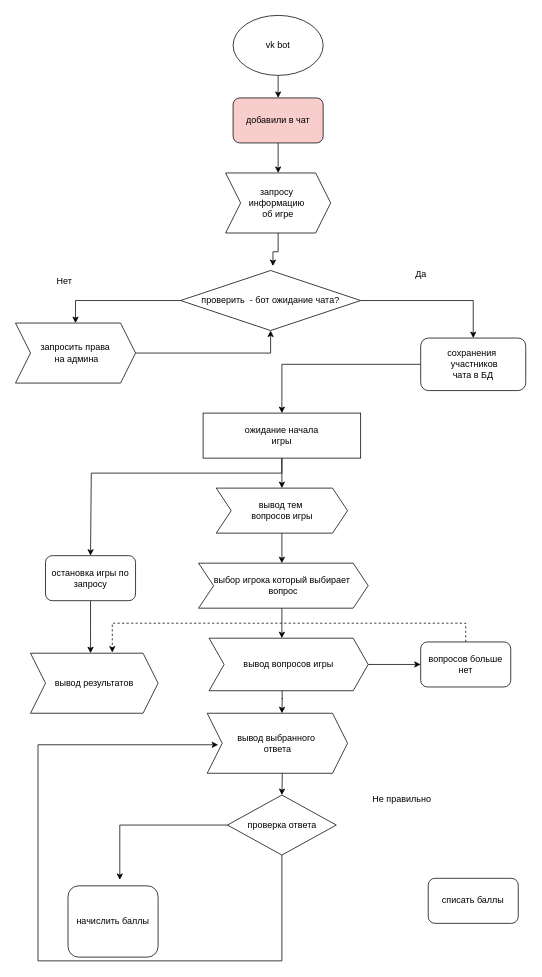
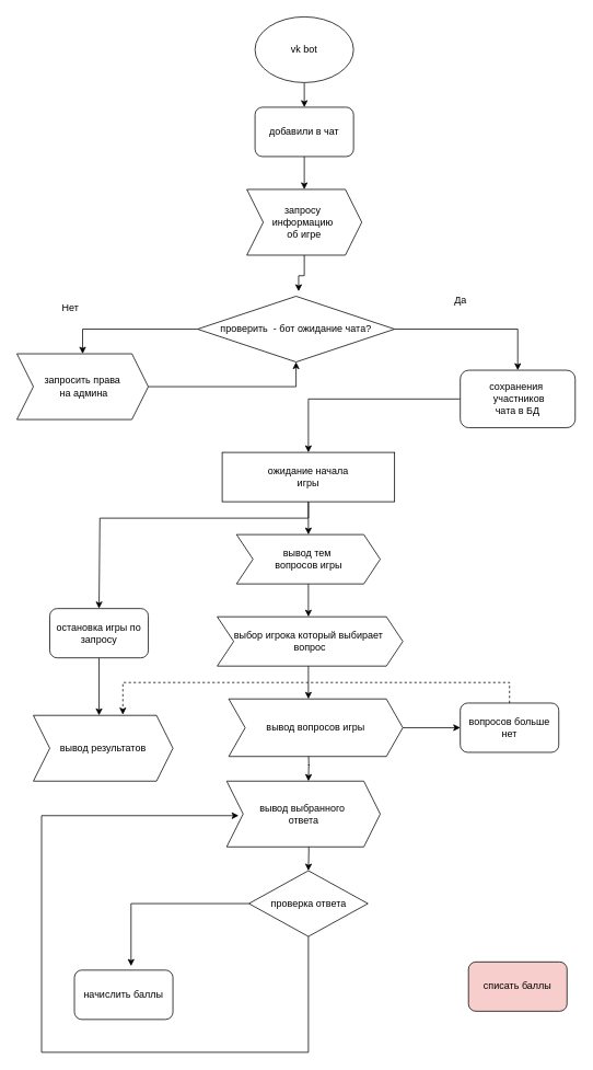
- <mxCell id="5" value="добавили в чат" style="rounded=1;whiteSpace=wrap;html=1;fillColor=#f8cecc;" vertex="1" parent="1"><mxGeometry x="310" y="130" width="120" height="60" as="geometry" /></mxCell>
+ <mxCell id="5" value="добавили в чат" style="rounded=1;whiteSpace=wrap;html=1;" vertex="1" parent="1"><mxGeometry x="310" y="130" width="120" height="60" as="geometry" /></mxCell>
- <mxCell id="28" value="Не правильно" style="text;html=1;strokeColor=none;fillColor=none;align=center;verticalAlign=middle;whiteSpace=wrap;rounded=0;" vertex="1" parent="1"><mxGeometry x="490" y="1050" width="90" height="30" as="geometry" /></mxCell>
- <mxCell id="25" value="списать баллы" style="rounded=1;whiteSpace=wrap;html=1;" vertex="1" parent="1"><mxGeometry x="570" y="1170" width="120" height="60" as="geometry" /></mxCell>
+ <mxCell id="25" value="списать баллы" style="rounded=1;whiteSpace=wrap;html=1;fillColor=#f8cecc;" vertex="1" parent="1"><mxGeometry x="570" y="1170" width="120" height="60" as="geometry" /></mxCell>
- <mxCell id="26" value="начислить баллы" style="rounded=1;whiteSpace=wrap;html=1;" vertex="1" parent="1"><mxGeometry x="90" y="1180" width="120" height="95" as="geometry" /></mxCell>
+ <mxCell id="26" value="начислить баллы" style="rounded=1;whiteSpace=wrap;html=1;" vertex="1" parent="1"><mxGeometry x="90" y="1180" width="120" height="60" as="geometry" /></mxCell>
